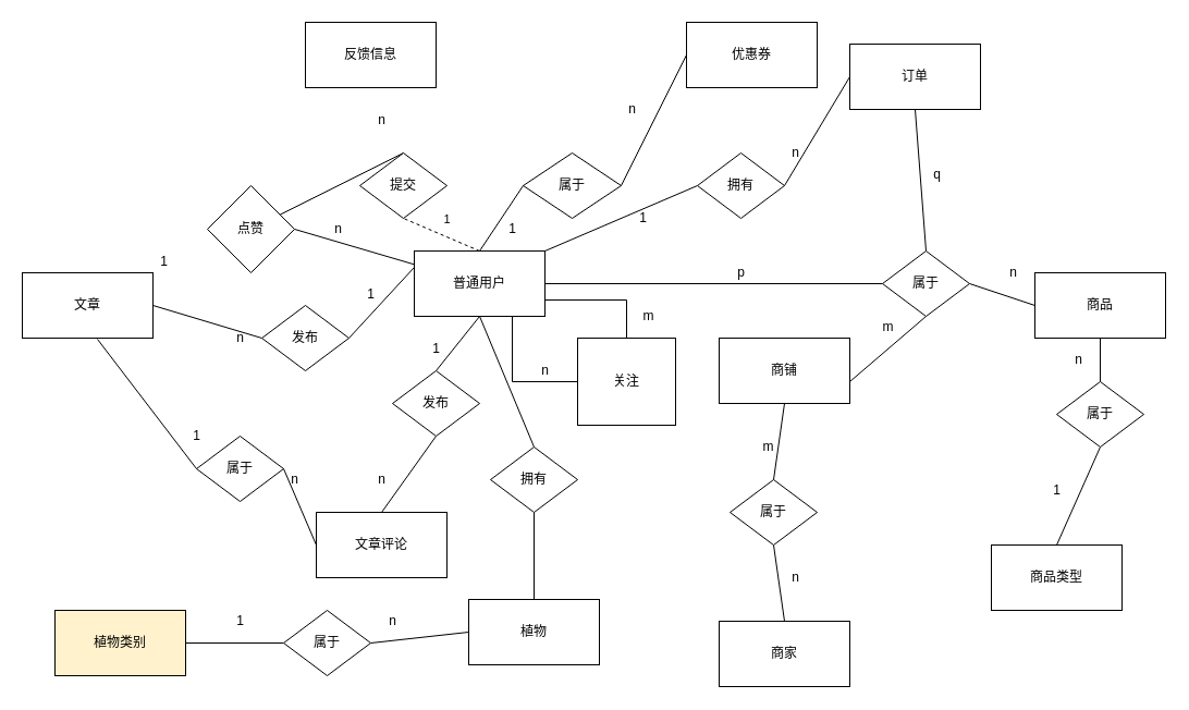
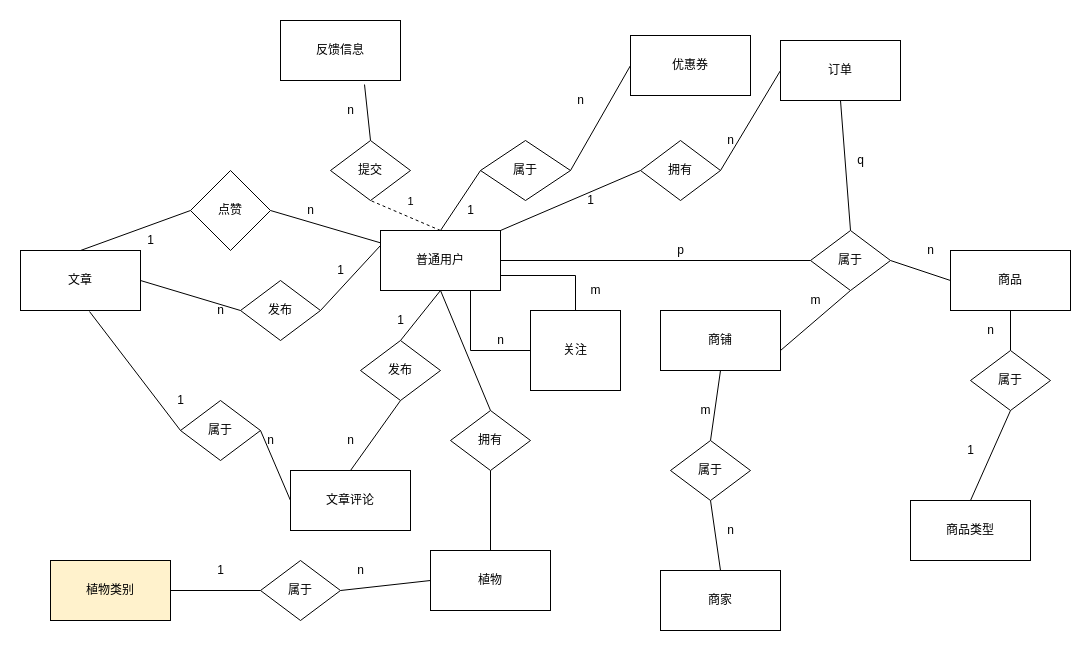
- <mxCell id="11" value="优惠券" style="rounded=0;whiteSpace=wrap;html=1;" vertex="1" parent="1"><mxGeometry x="630" y="20" width="120" height="60" as="geometry" /></mxCell>
+ <mxCell id="11" value="优惠券" style="rounded=0;whiteSpace=wrap;html=1;" vertex="1" parent="1"><mxGeometry x="630" y="35" width="120" height="60" as="geometry" /></mxCell>
- <mxCell id="26" style="edgeStyle=none;rounded=0;orthogonalLoop=1;jettySize=auto;html=1;exitX=0.5;exitY=0;exitDx=0;exitDy=0;endArrow=none;endFill=0;" edge="1" parent="1" source="27" target="40"><mxGeometry relative="1" as="geometry" /></mxCell>
+ <mxCell id="26" style="edgeStyle=none;rounded=0;orthogonalLoop=1;jettySize=auto;html=1;exitX=0.5;exitY=0;exitDx=0;exitDy=0;entryX=0.7;entryY=1.067;entryDx=0;entryDy=0;endArrow=none;endFill=0;entryPerimeter=0;" edge="1" parent="1" source="27" target="10"><mxGeometry relative="1" as="geometry" /></mxCell>
+ <mxCell id="19" value="" style="endArrow=none;html=1;exitX=0.5;exitY=0;exitDx=0;exitDy=0;entryX=0;entryY=0.5;entryDx=0;entryDy=0;" edge="1" parent="1" source="12" target="40"><mxGeometry width="50" height="50" relative="1" as="geometry"><mxPoint x="130" y="300" as="sourcePoint" /><mxPoint x="179.96" y="220" as="targetPoint" /></mxGeometry></mxCell>
